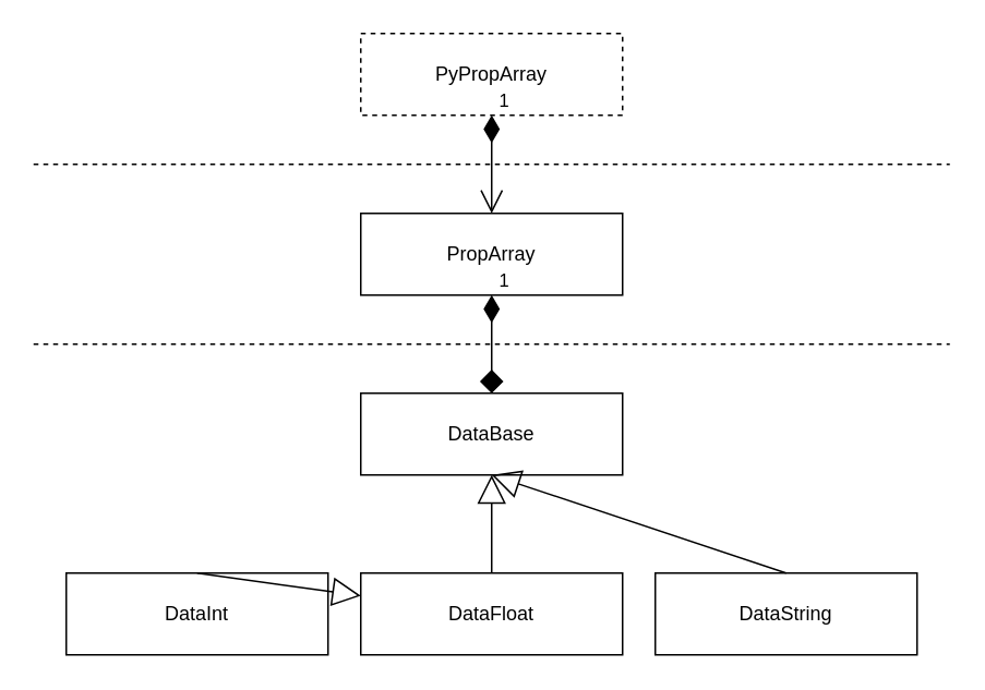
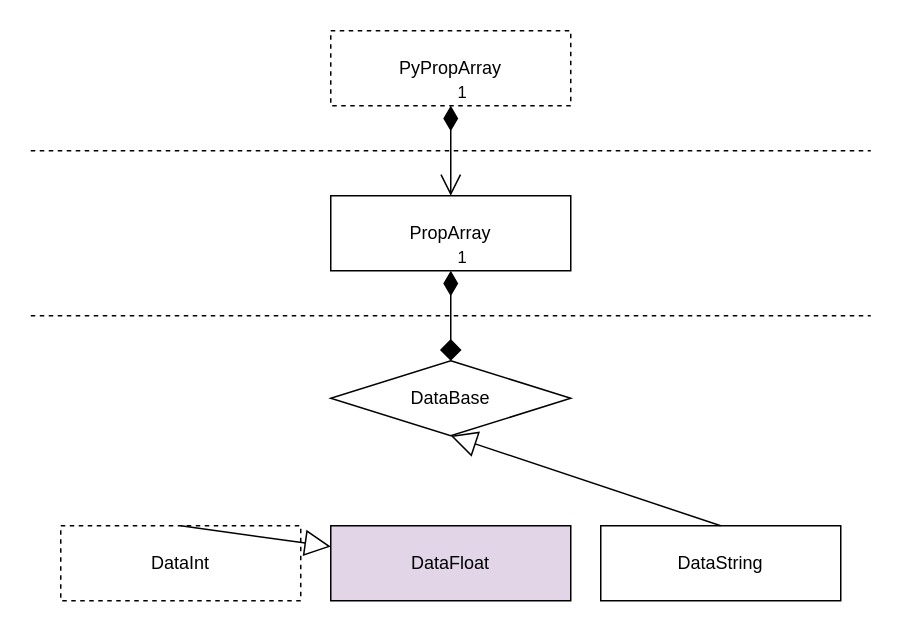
- <mxCell id="3" value="DataBase" style="rounded=0;whiteSpace=wrap;html=1;" vertex="1" parent="1"><mxGeometry x="220" y="240" width="160" height="50" as="geometry" /></mxCell>
+ <mxCell id="3" value="DataBase" style="rhombus;whiteSpace=wrap;html=1;" vertex="1" parent="1"><mxGeometry x="220" y="240" width="160" height="50" as="geometry" /></mxCell>
- <mxCell id="8" value="" style="edgeStyle=orthogonalEdgeStyle;rounded=0;orthogonalLoop=1;jettySize=auto;html=1;endArrow=block;endFill=0;endSize=15;" edge="1" parent="1" source="9" target="3"><mxGeometry relative="1" as="geometry" /></mxCell>
- <mxCell id="7" value="DataInt" style="rounded=0;whiteSpace=wrap;html=1;" vertex="1" parent="1"><mxGeometry x="40" y="350" width="160" height="50" as="geometry" /></mxCell>
+ <mxCell id="7" value="DataInt" style="rounded=0;whiteSpace=wrap;html=1;dashed=1;" vertex="1" parent="1"><mxGeometry x="40" y="350" width="160" height="50" as="geometry" /></mxCell>
- <mxCell id="9" value="DataFloat" style="rounded=0;whiteSpace=wrap;html=1;" vertex="1" parent="1"><mxGeometry x="220" y="350" width="160" height="50" as="geometry" /></mxCell>
+ <mxCell id="9" value="DataFloat" style="rounded=0;whiteSpace=wrap;html=1;fillColor=#e1d5e7;" vertex="1" parent="1"><mxGeometry x="220" y="350" width="160" height="50" as="geometry" /></mxCell>
